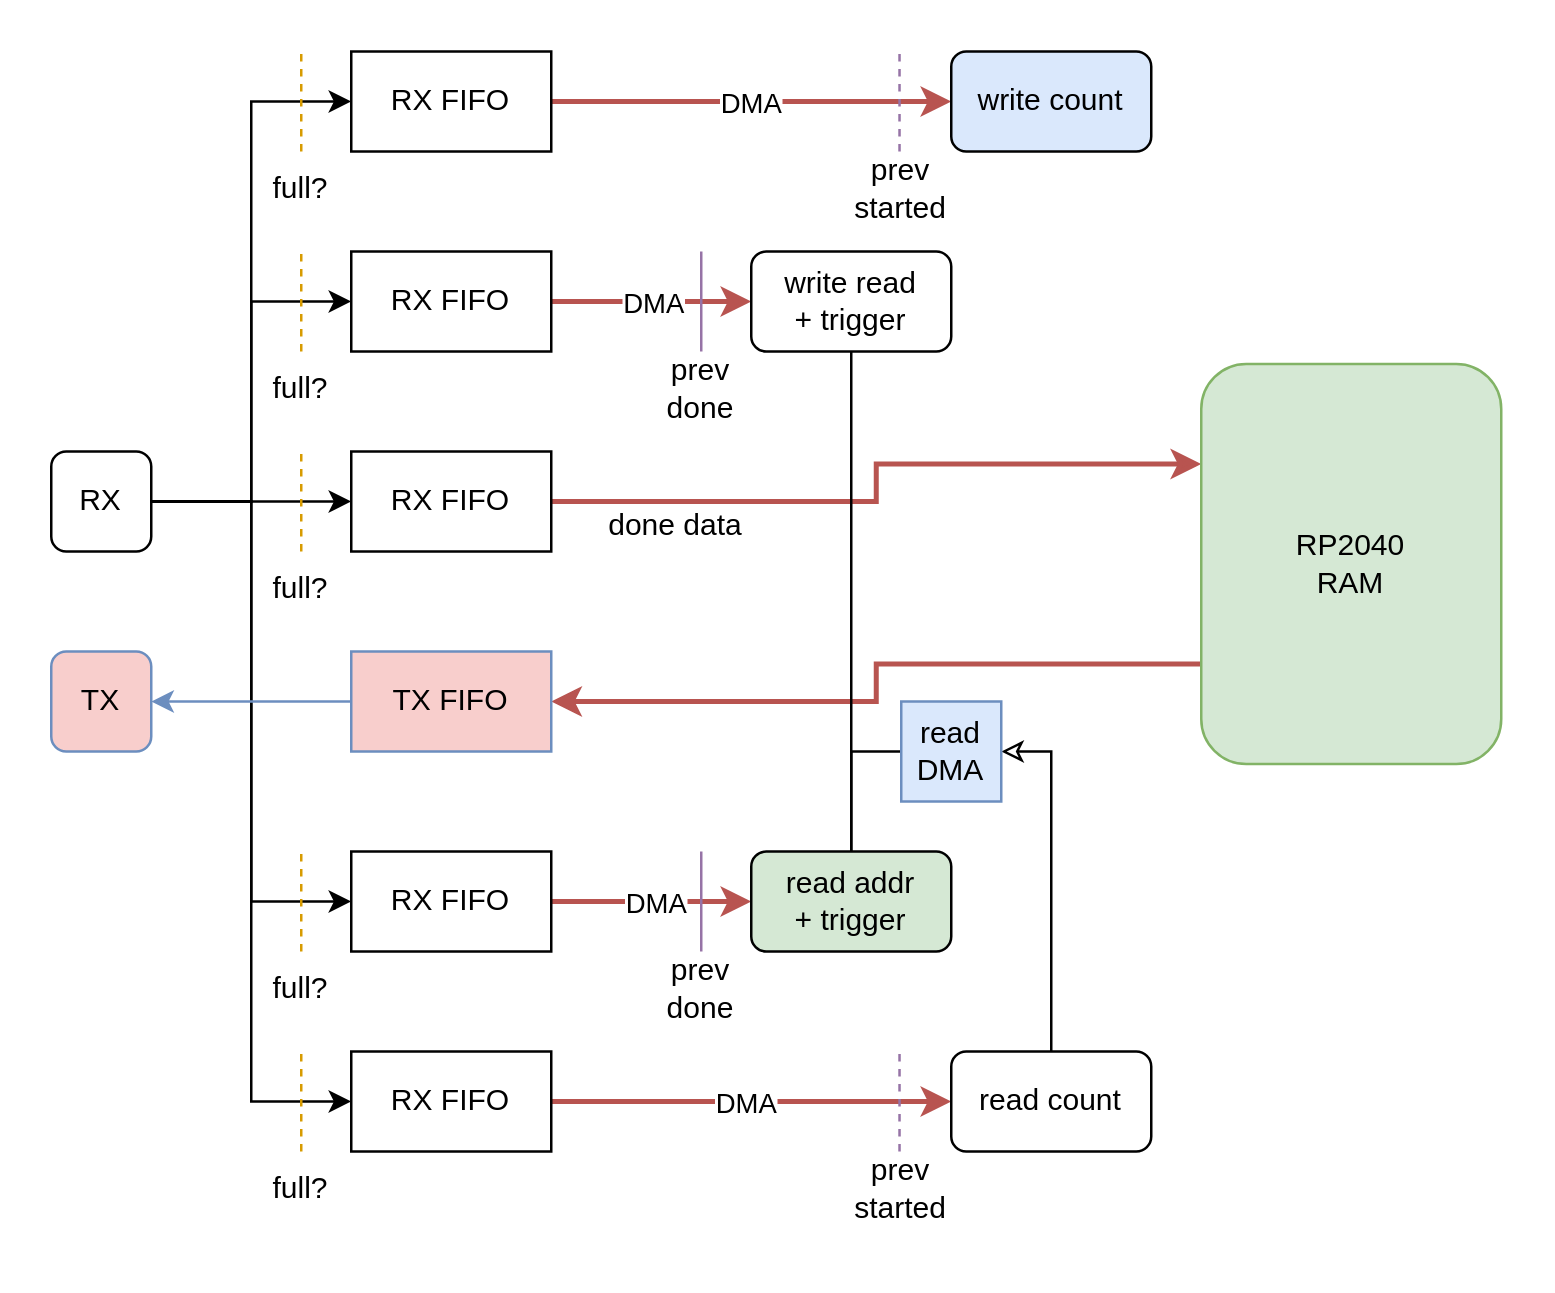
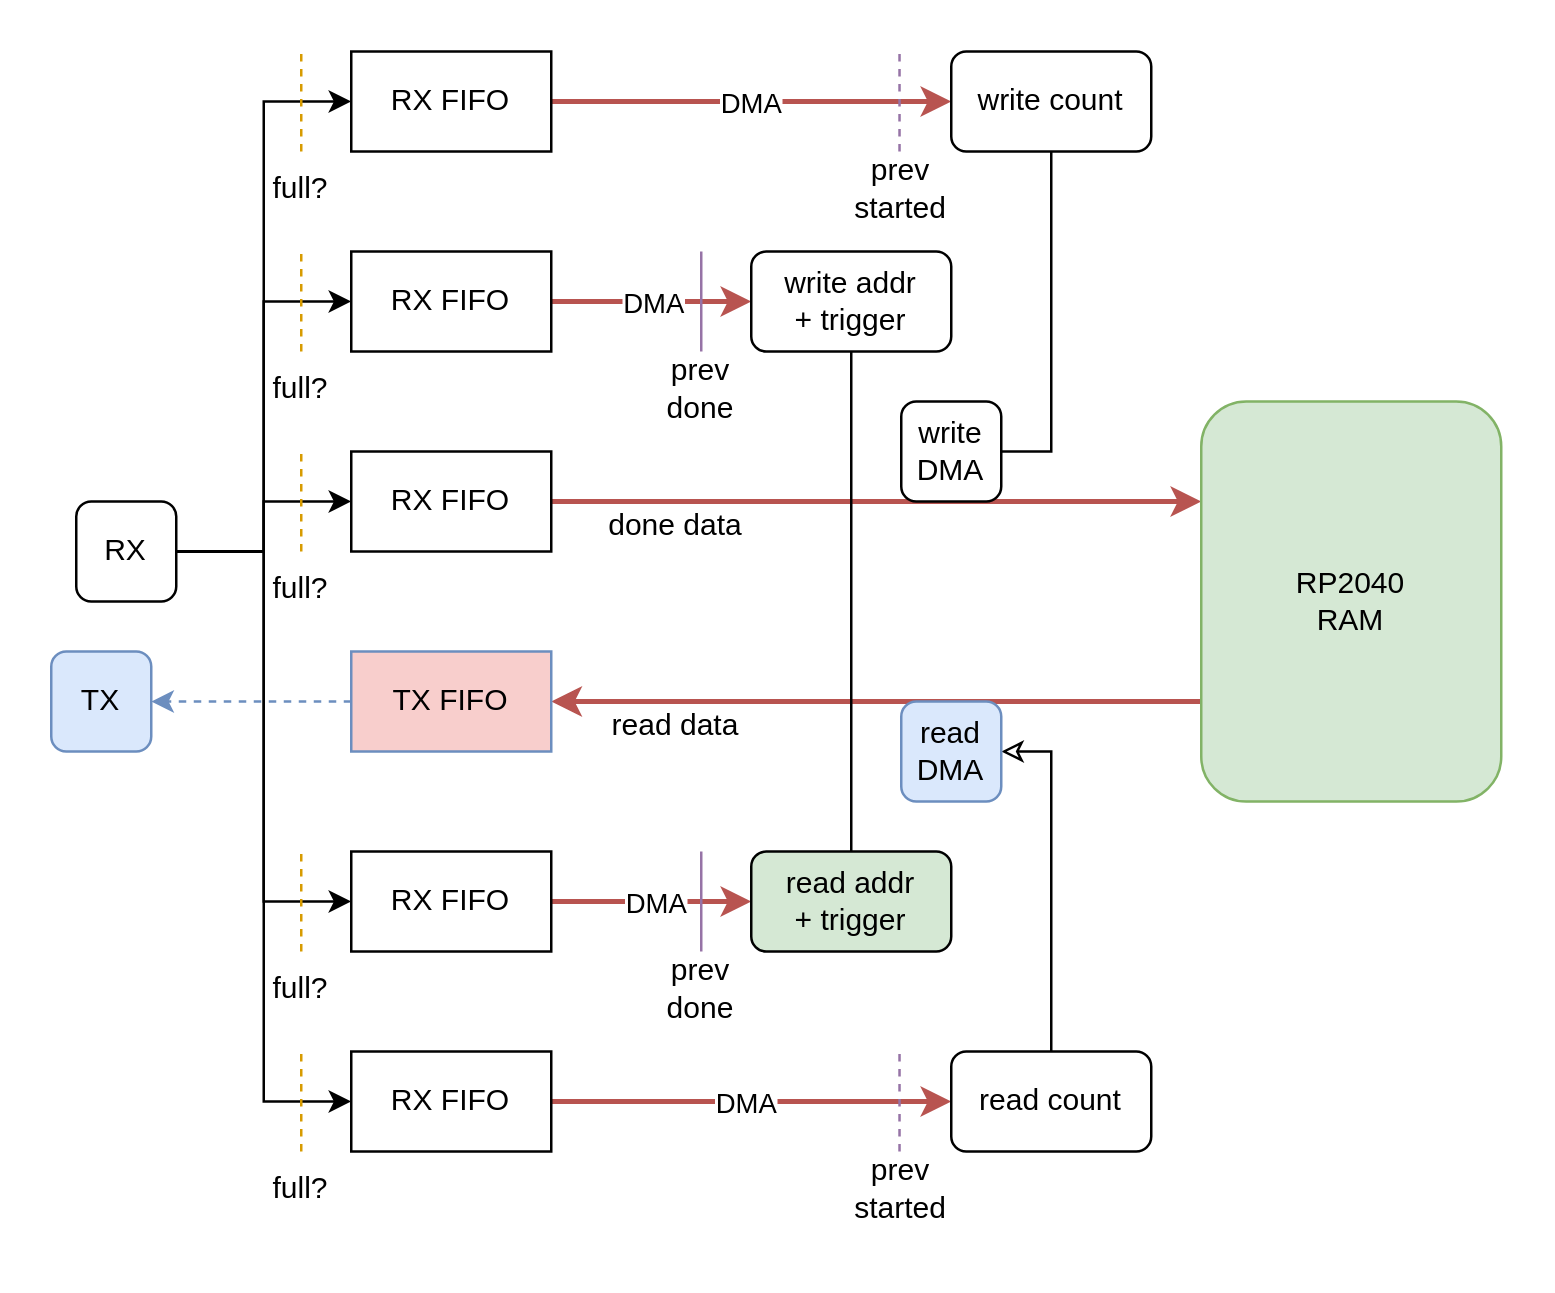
- <mxCell id="26" value="write count" style="rounded=1;whiteSpace=wrap;html=1;fillColor=#dae8fc;" parent="1" vertex="1"><mxGeometry x="380" y="20" width="80" height="40" as="geometry" /></mxCell>
+ <mxCell id="26" value="write count" style="rounded=1;whiteSpace=wrap;html=1;" parent="1" vertex="1"><mxGeometry x="380" y="20" width="80" height="40" as="geometry" /></mxCell>
- <mxCell id="28" value="write read&lt;div&gt;+ trigger&lt;/div&gt;" style="rounded=1;whiteSpace=wrap;html=1;" parent="1" vertex="1"><mxGeometry x="300" y="100" width="80" height="40" as="geometry" /></mxCell>
+ <mxCell id="28" value="write addr&lt;div&gt;+ trigger&lt;/div&gt;" style="rounded=1;whiteSpace=wrap;html=1;" parent="1" vertex="1"><mxGeometry x="300" y="100" width="80" height="40" as="geometry" /></mxCell>
+ <mxCell id="25" style="edgeStyle=orthogonalEdgeStyle;rounded=0;orthogonalLoop=1;jettySize=auto;html=1;entryX=1;entryY=0.5;entryDx=0;entryDy=0;endArrow=none;endFill=0;" parent="1" source="26" target="30" edge="1"><mxGeometry relative="1" as="geometry" /></mxCell>
+ <mxCell id="30" value="write&lt;div&gt;DMA&lt;/div&gt;" style="rounded=1;whiteSpace=wrap;html=1;" parent="1" vertex="1"><mxGeometry x="360" y="160" width="40" height="40" as="geometry" /></mxCell>
- <mxCell id="7" value="RX" style="rounded=1;whiteSpace=wrap;html=1;" parent="1" vertex="1"><mxGeometry x="20" y="180" width="40" height="40" as="geometry" /></mxCell>
+ <mxCell id="7" value="RX" style="rounded=1;whiteSpace=wrap;html=1;" parent="1" vertex="1"><mxGeometry x="30" y="200" width="40" height="40" as="geometry" /></mxCell>
- <mxCell id="29" value="RP2040&lt;div&gt;RAM&lt;/div&gt;" style="rounded=1;whiteSpace=wrap;html=1;fillColor=#d5e8d4;strokeColor=#82b366;" parent="1" vertex="1"><mxGeometry x="480" y="145" width="120" height="160" as="geometry" /></mxCell>
+ <mxCell id="29" value="RP2040&lt;div&gt;RAM&lt;/div&gt;" style="rounded=1;whiteSpace=wrap;html=1;fillColor=#d5e8d4;strokeColor=#82b366;" parent="1" vertex="1"><mxGeometry x="480" y="160" width="120" height="160" as="geometry" /></mxCell>
- <mxCell id="24" value="TX" style="rounded=1;whiteSpace=wrap;html=1;fillColor=#f8cecc;strokeColor=#6c8ebf;" parent="1" vertex="1"><mxGeometry x="20" y="260" width="40" height="40" as="geometry" /></mxCell>
+ <mxCell id="24" value="TX" style="rounded=1;whiteSpace=wrap;html=1;fillColor=#dae8fc;strokeColor=#6c8ebf;" parent="1" vertex="1"><mxGeometry x="20" y="260" width="40" height="40" as="geometry" /></mxCell>
- <mxCell id="16" style="edgeStyle=orthogonalEdgeStyle;rounded=0;orthogonalLoop=1;jettySize=auto;html=1;fillColor=#dae8fc;strokeColor=#6c8ebf;" parent="1" source="18" target="24" edge="1"><mxGeometry relative="1" as="geometry" /></mxCell>
+ <mxCell id="16" style="edgeStyle=orthogonalEdgeStyle;rounded=0;orthogonalLoop=1;jettySize=auto;html=1;fillColor=#dae8fc;strokeColor=#6c8ebf;dashed=1;" parent="1" source="18" target="24" edge="1"><mxGeometry relative="1" as="geometry" /></mxCell>
+ <mxCell id="56" value="read data" style="text;html=1;align=center;verticalAlign=middle;whiteSpace=wrap;rounded=0;" parent="1" vertex="1"><mxGeometry x="240" y="270" width="60" height="40" as="geometry" /></mxCell>
- <mxCell id="31" style="edgeStyle=orthogonalEdgeStyle;rounded=0;orthogonalLoop=1;jettySize=auto;html=1;exitX=0.5;exitY=0;exitDx=0;exitDy=0;entryX=0;entryY=0.5;entryDx=0;entryDy=0;endArrow=none;endFill=0;" parent="1" source="32" target="35" edge="1"><mxGeometry relative="1" as="geometry" /></mxCell>
- <mxCell id="35" value="read&lt;div&gt;DMA&lt;/div&gt;" style="whiteSpace=wrap;html=1;fillColor=#dae8fc;strokeColor=#6c8ebf;rounded=0;" parent="1" vertex="1"><mxGeometry x="360" y="280" width="40" height="40" as="geometry" /></mxCell>
+ <mxCell id="35" value="read&lt;div&gt;DMA&lt;/div&gt;" style="rounded=1;whiteSpace=wrap;html=1;fillColor=#dae8fc;strokeColor=#6c8ebf;" parent="1" vertex="1"><mxGeometry x="360" y="280" width="40" height="40" as="geometry" /></mxCell>
